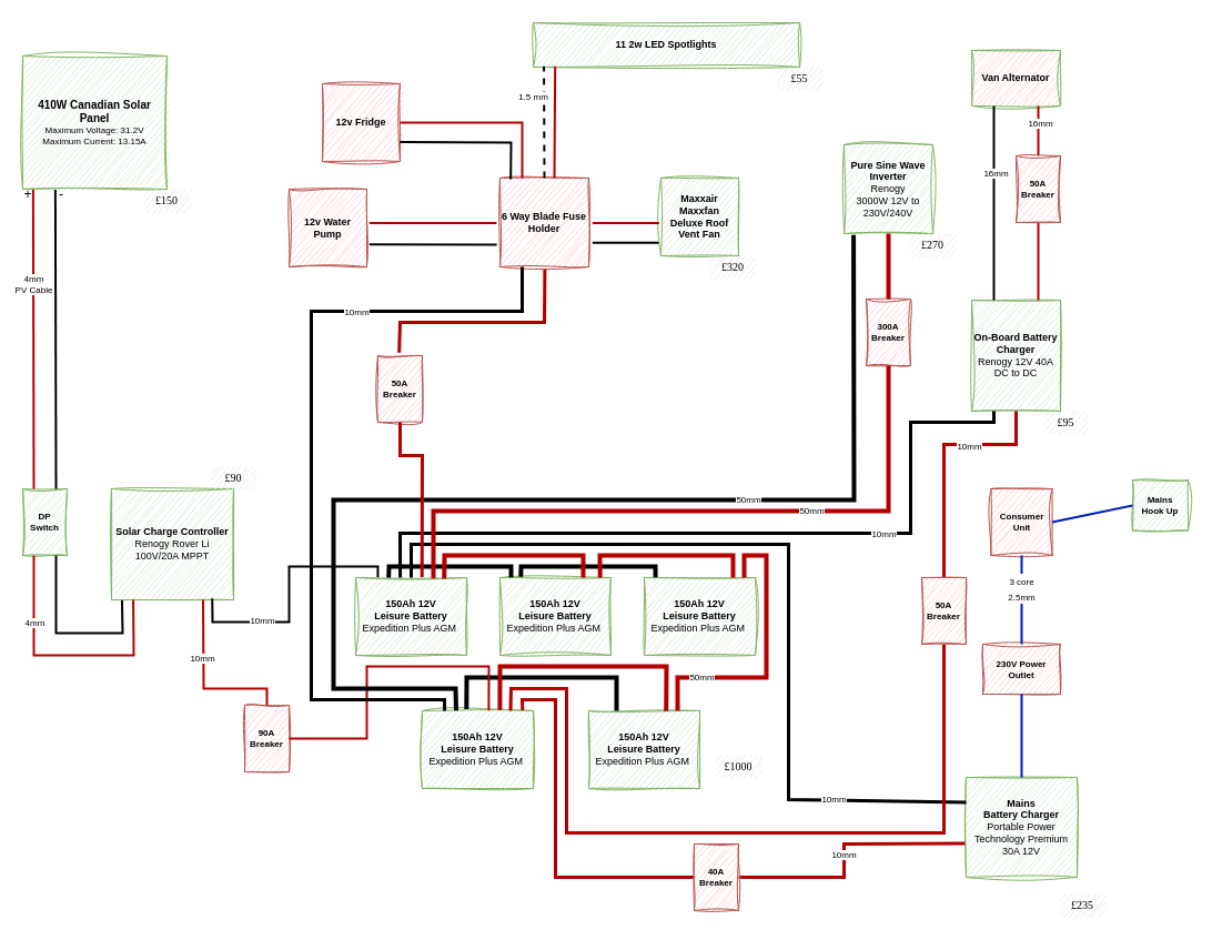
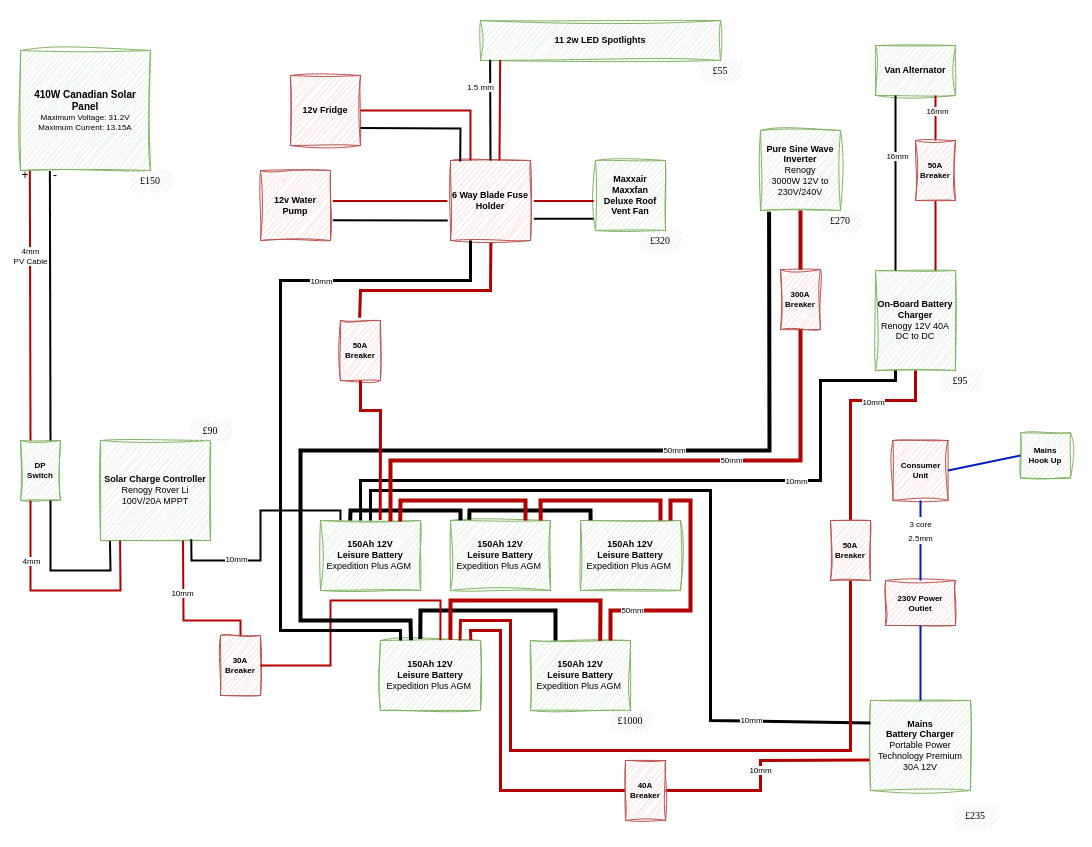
- <mxCell id="46" value="&lt;b&gt;Van Alternator&lt;/b&gt;" style="rounded=0;whiteSpace=wrap;html=1;sketch=1;curveFitting=1;jiggle=2;fontSize=9;fillColor=#f8cecc;strokeColor=#82b366;" parent="1" vertex="1"><mxGeometry x="875" y="45" width="80" height="50" as="geometry" /></mxCell>
+ <mxCell id="46" value="&lt;b&gt;Van Alternator&lt;/b&gt;" style="rounded=0;whiteSpace=wrap;html=1;sketch=1;curveFitting=1;jiggle=2;fontSize=9;fillColor=#d5e8d4;strokeColor=#82b366;" parent="1" vertex="1"><mxGeometry x="875" y="45" width="80" height="50" as="geometry" /></mxCell>
- <mxCell id="64" value="" style="endArrow=none;html=1;rounded=0;strokeWidth=2;strokeColor=#000000;fillColor=#e51400;entryX=0.04;entryY=0.979;entryDx=0;entryDy=0;exitX=0.5;exitY=0;exitDx=0;exitDy=0;entryPerimeter=0;dashed=1;" parent="1" source="57" target="63" edge="1"><mxGeometry width="50" height="50" relative="1" as="geometry"><mxPoint x="410" y="650" as="sourcePoint" /><mxPoint x="480" y="250" as="targetPoint" /></mxGeometry></mxCell>
+ <mxCell id="64" value="" style="endArrow=none;html=1;rounded=0;strokeWidth=2;strokeColor=#000000;fillColor=#e51400;entryX=0.04;entryY=0.979;entryDx=0;entryDy=0;exitX=0.5;exitY=0;exitDx=0;exitDy=0;entryPerimeter=0;" parent="1" source="57" target="63" edge="1"><mxGeometry width="50" height="50" relative="1" as="geometry"><mxPoint x="410" y="650" as="sourcePoint" /><mxPoint x="480" y="250" as="targetPoint" /></mxGeometry></mxCell>
- <mxCell id="28" value="&lt;span style=&quot;font-size: 8px;&quot;&gt;&lt;b style=&quot;font-size: 8px;&quot;&gt;90A Breaker&lt;br&gt;&lt;/b&gt;&lt;/span&gt;" style="rounded=0;whiteSpace=wrap;html=1;sketch=1;curveFitting=1;jiggle=2;fontSize=8;fillColor=#f8cecc;strokeColor=#b85450;" parent="1" vertex="1"><mxGeometry x="220" y="635" width="40" height="60" as="geometry" /></mxCell>
+ <mxCell id="28" value="&lt;span style=&quot;font-size: 8px;&quot;&gt;&lt;b style=&quot;font-size: 8px;&quot;&gt;30A Breaker&lt;br&gt;&lt;/b&gt;&lt;/span&gt;" style="rounded=0;whiteSpace=wrap;html=1;sketch=1;curveFitting=1;jiggle=2;fontSize=8;fillColor=#f8cecc;strokeColor=#b85450;" parent="1" vertex="1"><mxGeometry x="220" y="635" width="40" height="60" as="geometry" /></mxCell>
- <mxCell id="81" value="£1000" style="text;html=1;strokeColor=none;fillColor=#E6E6E6;align=center;verticalAlign=middle;whiteSpace=wrap;rounded=0;fontSize=10;fontFamily=Verdana;fontStyle=0;sketch=1;curveFitting=1;jiggle=2;" parent="1" vertex="1"><mxGeometry x="645" y="680" width="40" height="20" as="geometry" /></mxCell>
+ <mxCell id="81" value="£1000" style="text;html=1;strokeColor=none;fillColor=#E6E6E6;align=center;verticalAlign=middle;whiteSpace=wrap;rounded=0;fontSize=10;fontFamily=Verdana;fontStyle=0;sketch=1;curveFitting=1;jiggle=2;" parent="1" vertex="1"><mxGeometry x="610" y="710" width="40" height="20" as="geometry" /></mxCell>
